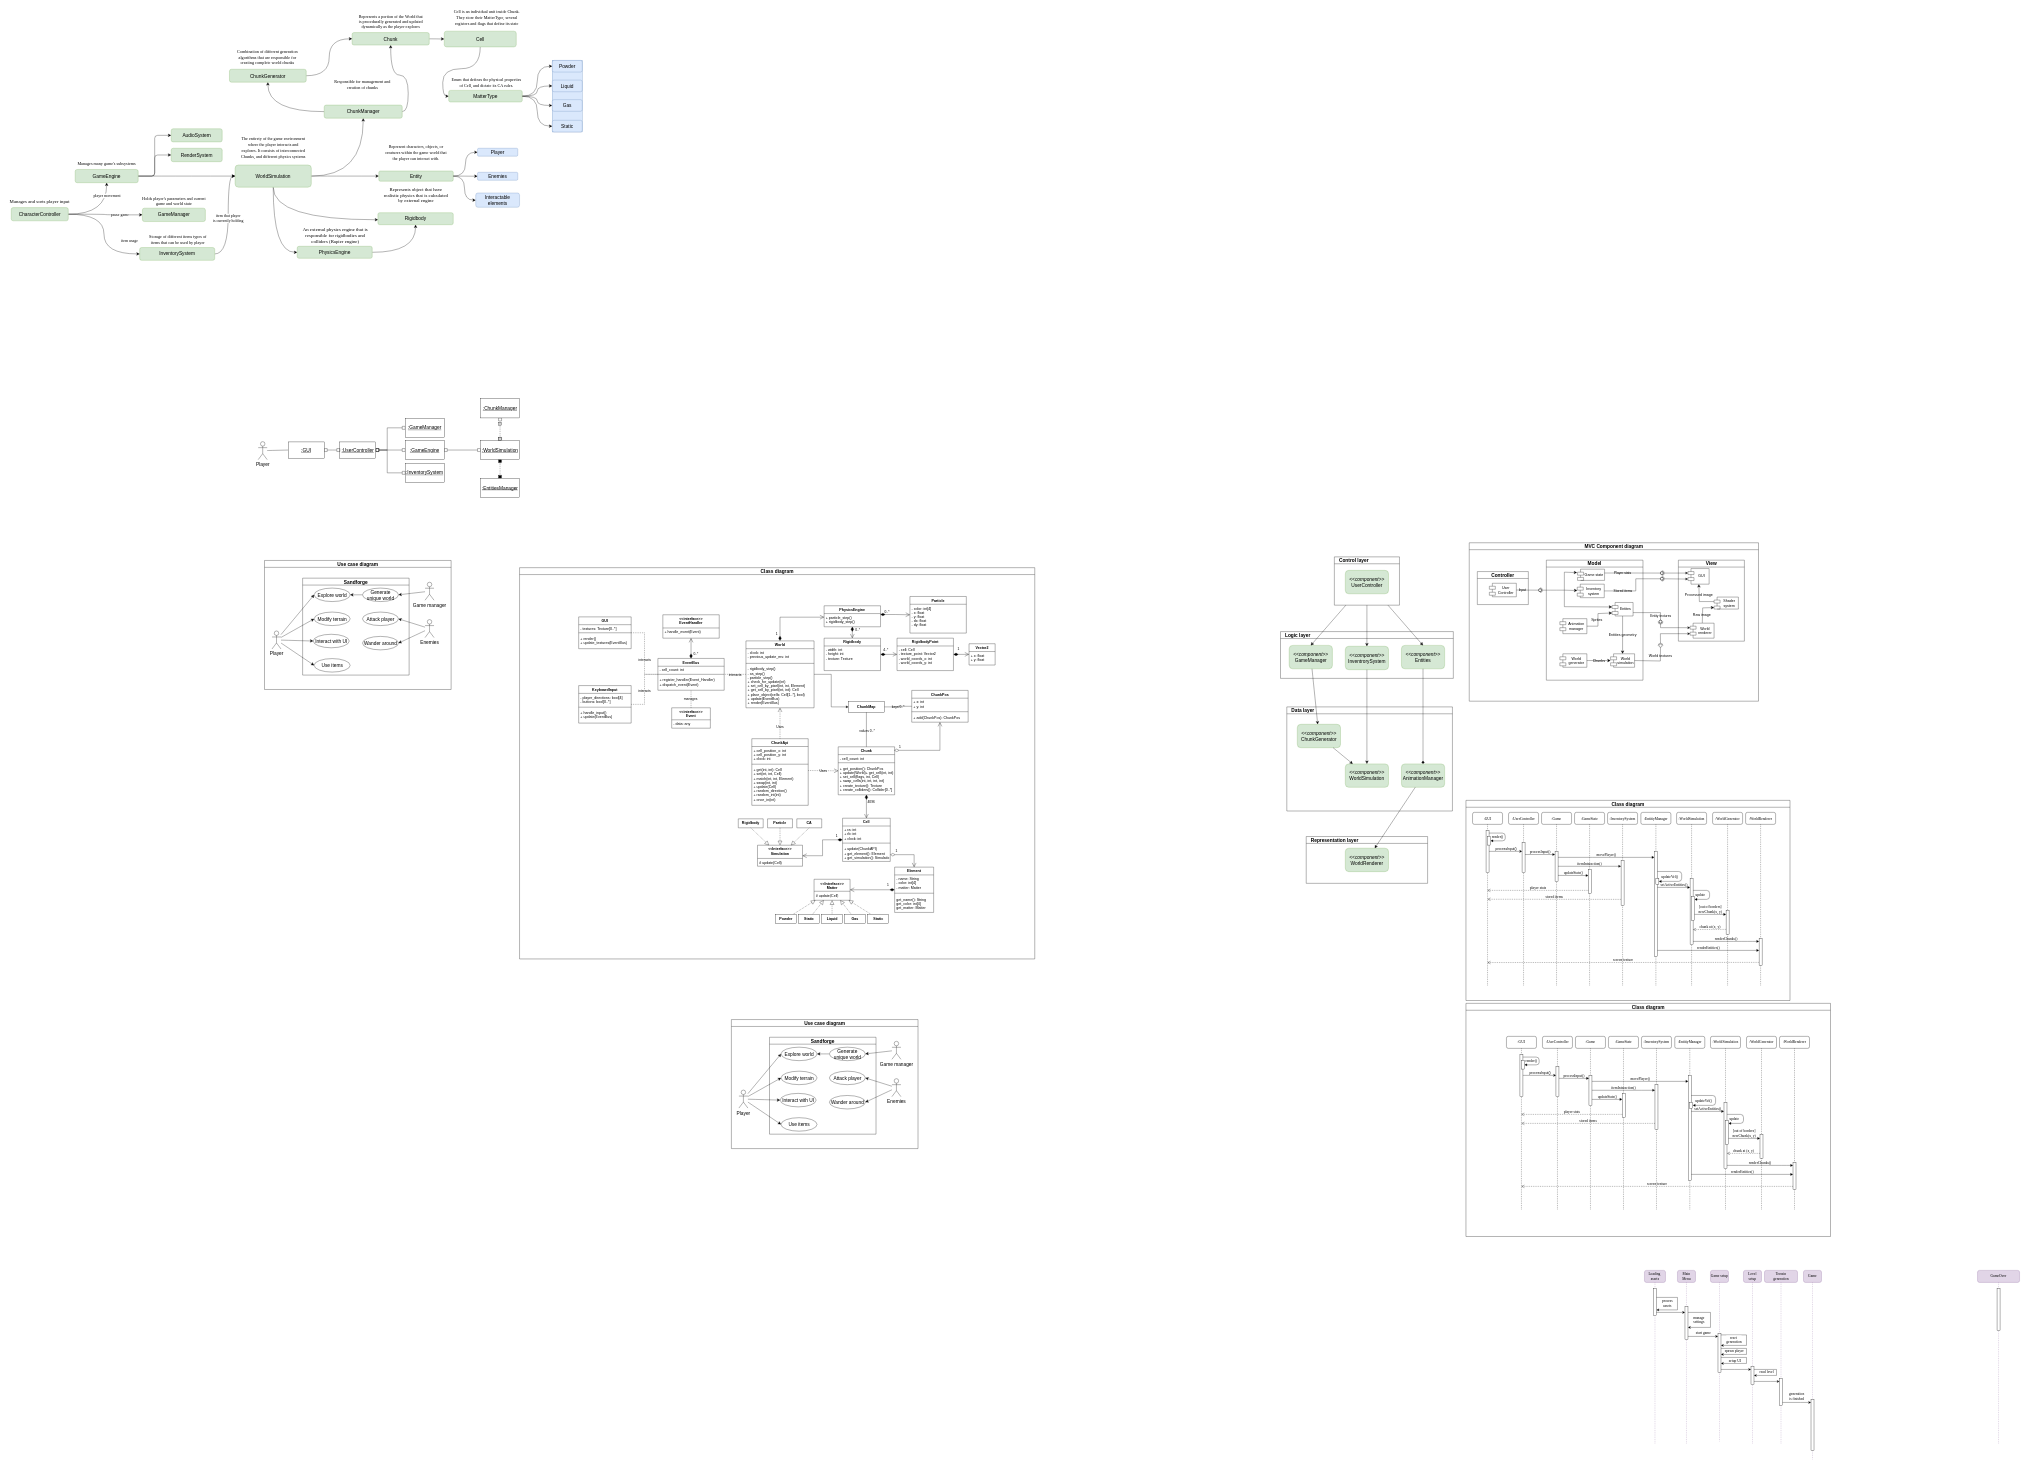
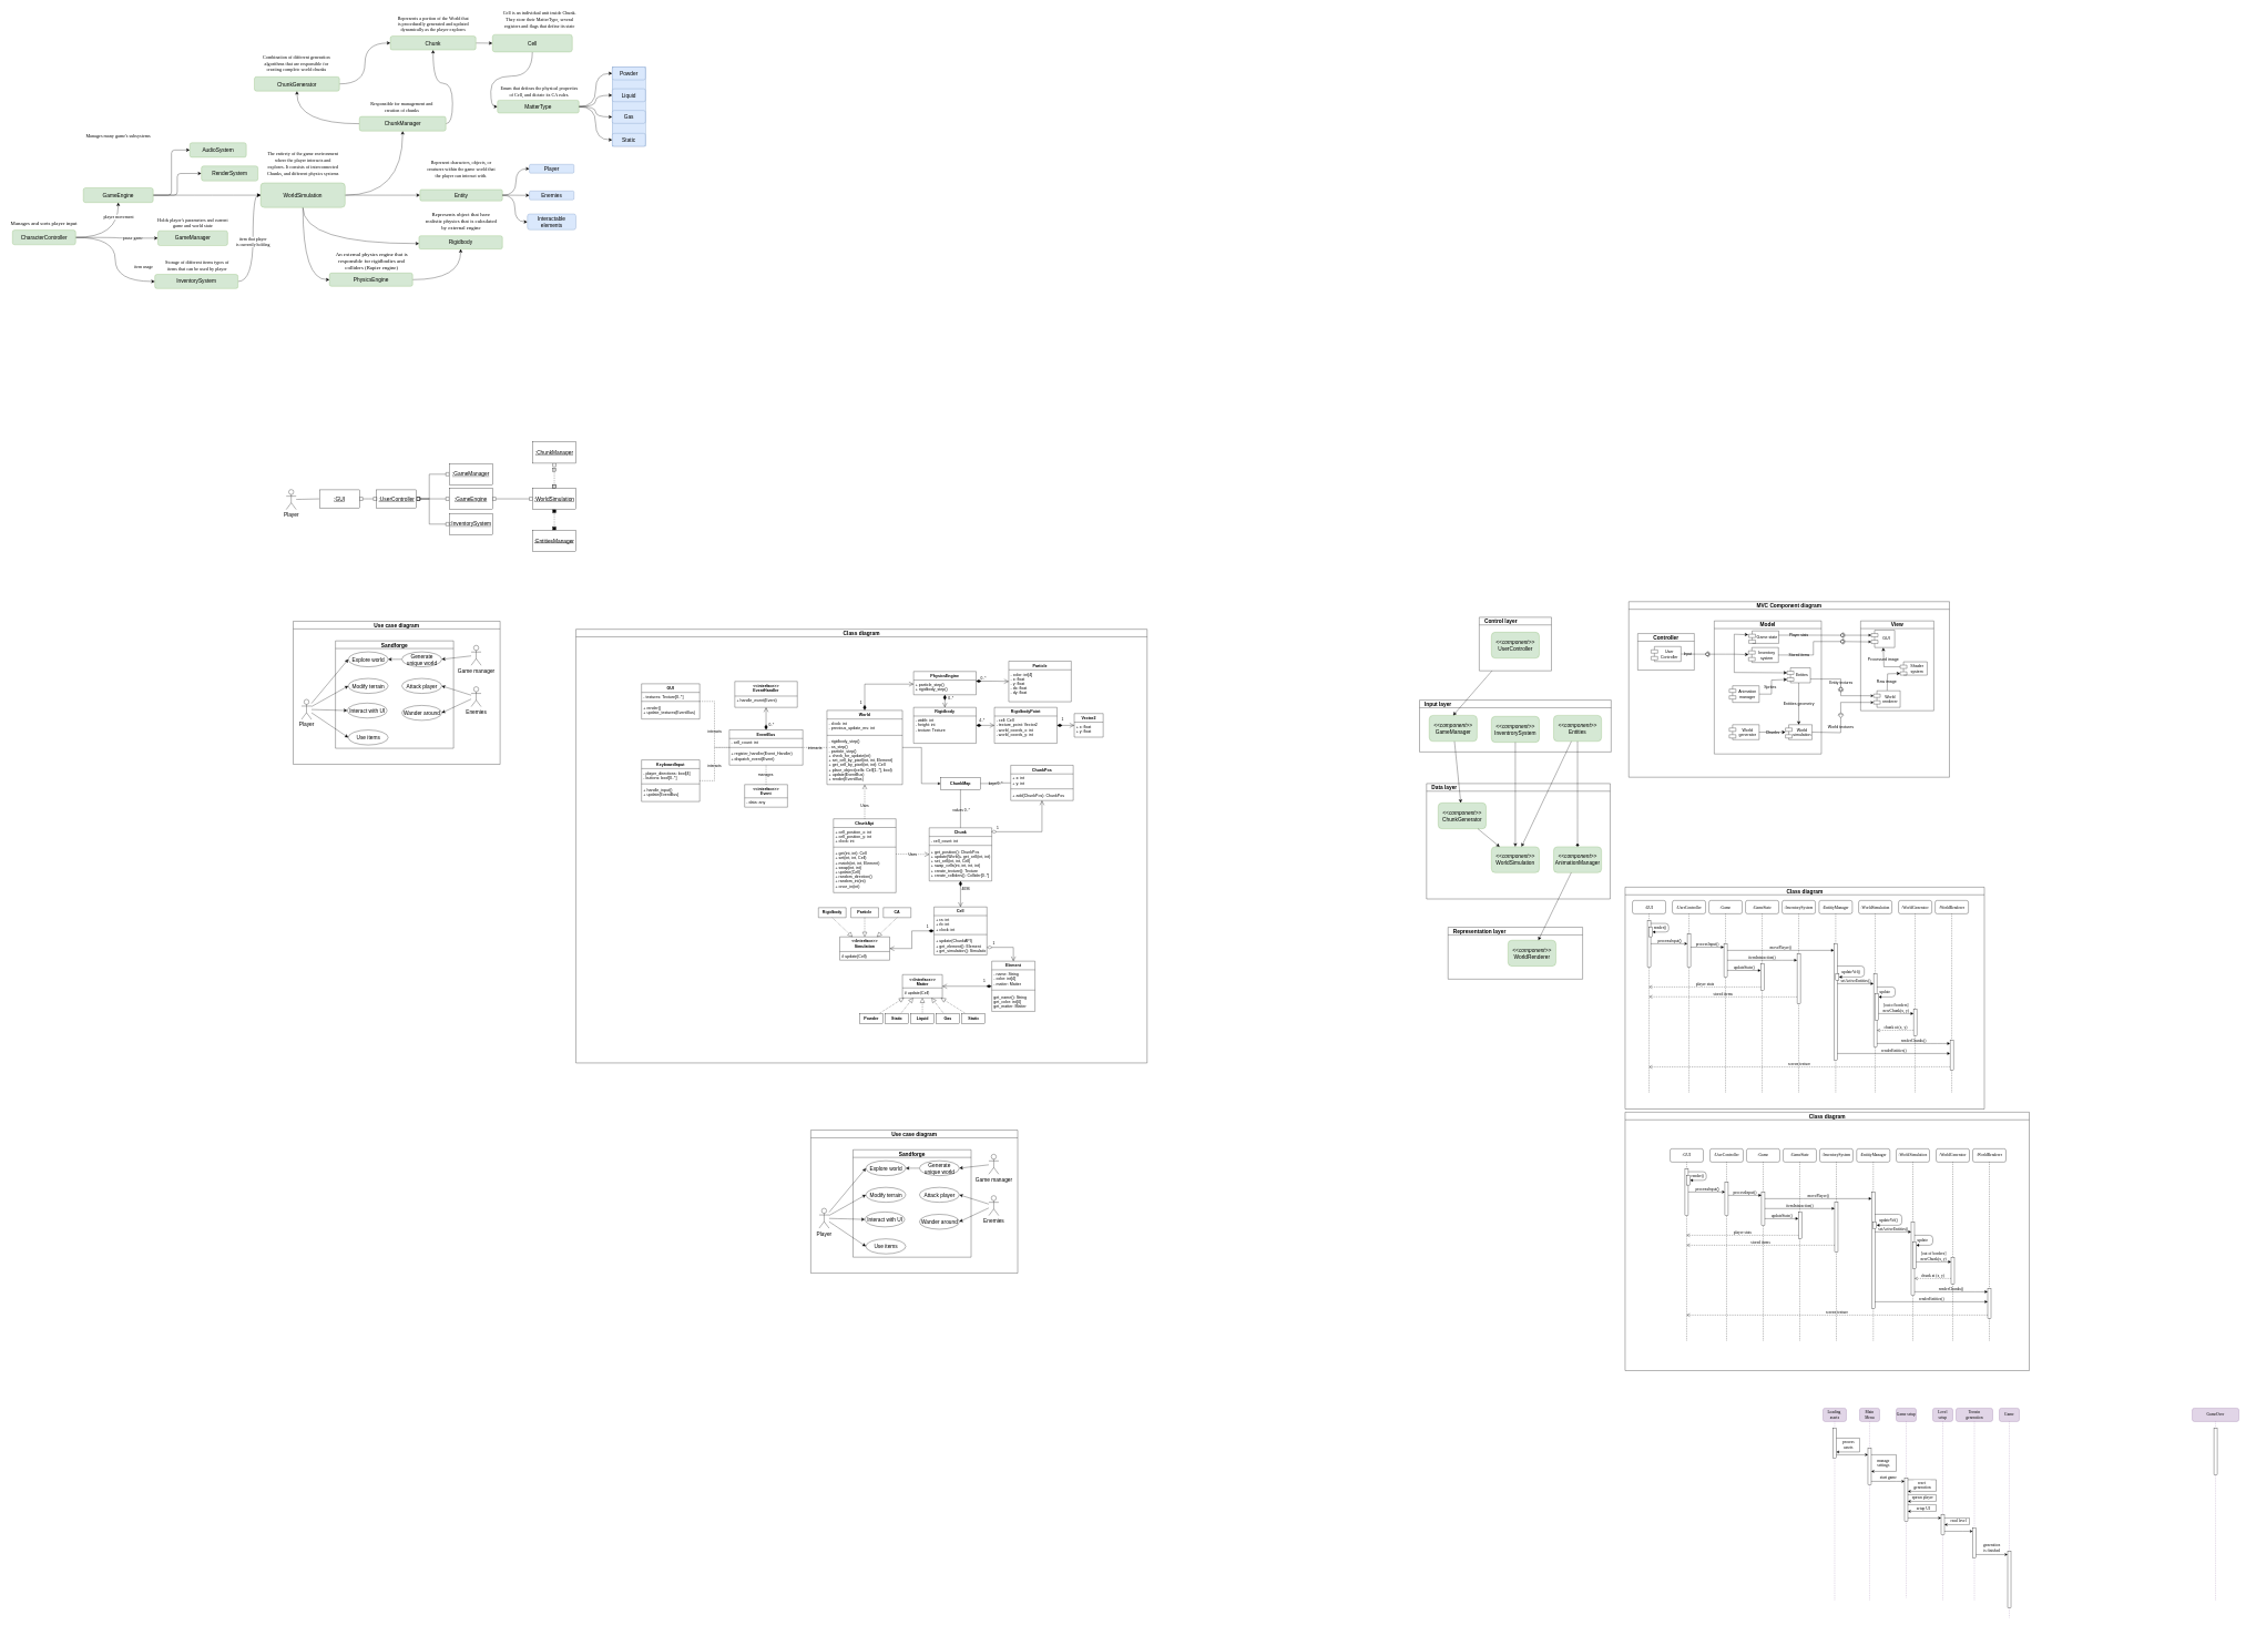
- <mxCell id="299" value="&lt;font style=&quot;font-size: 14px;&quot; face=&quot;Times New Roman&quot;&gt;Respo&lt;/font&gt;&lt;font style=&quot;font-size: 14px;&quot; face=&quot;Times New Roman&quot;&gt;nsible&lt;/font&gt;&lt;font style=&quot;font-size: 14px;&quot; face=&quot;Times New Roman&quot;&gt;&lt;font style=&quot;font-size: 14px;&quot;&gt; for management and creation of chunks&lt;/font&gt;&lt;/font&gt;&lt;font style=&quot;font-size: 14px;&quot; face=&quot;Times New Roman&quot;&gt;&lt;br&gt;&lt;/font&gt;" style="text;html=1;strokeColor=none;fillColor=none;align=center;verticalAlign=middle;whiteSpace=wrap;rounded=0;fontSize=16;" parent="1" vertex="1"><mxGeometry x="1098.75" y="253" width="216.5" height="51" as="geometry" /></mxCell>
+ <mxCell id="299" value="&lt;font style=&quot;font-size: 14px;&quot; face=&quot;Times New Roman&quot;&gt;Respo&lt;/font&gt;&lt;font style=&quot;font-size: 14px;&quot; face=&quot;Times New Roman&quot;&gt;nsible&lt;/font&gt;&lt;font style=&quot;font-size: 14px;&quot; face=&quot;Times New Roman&quot;&gt;&lt;font style=&quot;font-size: 14px;&quot;&gt; for management and creation of chunks&lt;/font&gt;&lt;/font&gt;&lt;font style=&quot;font-size: 14px;&quot; face=&quot;Times New Roman&quot;&gt;&lt;br&gt;&lt;/font&gt;" style="text;html=1;strokeColor=none;fillColor=none;align=center;verticalAlign=middle;whiteSpace=wrap;rounded=0;fontSize=16;" parent="1" vertex="1"><mxGeometry x="1098.75" y="293" width="216.5" height="51" as="geometry" /></mxCell>
- <mxCell id="322" value="RenderSystem" style="rounded=1;whiteSpace=wrap;html=1;fontSize=16;labelBackgroundColor=none;fillColor=#d5e8d4;strokeColor=#82b366;" parent="1" vertex="1"><mxGeometry x="570" y="493.32" width="170" height="44.68" as="geometry" /></mxCell>
+ <mxCell id="322" value="RenderSystem" style="rounded=1;whiteSpace=wrap;html=1;fontSize=16;labelBackgroundColor=none;fillColor=#d5e8d4;strokeColor=#82b366;" parent="1" vertex="1"><mxGeometry x="605" y="498.32" width="170" height="44.68" as="geometry" /></mxCell>
- <mxCell id="320" value="&lt;font face=&quot;Times New Roman&quot; style=&quot;font-size: 14px;&quot;&gt;Manages many game's subsystems&lt;br style=&quot;font-size: 14px;&quot;&gt;&lt;/font&gt;" style="text;html=1;strokeColor=none;fillColor=none;align=center;verticalAlign=middle;whiteSpace=wrap;rounded=0;fontSize=14;" parent="1" vertex="1"><mxGeometry x="243" y="524" width="224" height="40" as="geometry" /></mxCell>
+ <mxCell id="320" value="&lt;font face=&quot;Times New Roman&quot; style=&quot;font-size: 14px;&quot;&gt;Manages many game's subsystems&lt;br style=&quot;font-size: 14px;&quot;&gt;&lt;/font&gt;" style="text;html=1;strokeColor=none;fillColor=none;align=center;verticalAlign=middle;whiteSpace=wrap;rounded=0;fontSize=14;" parent="1" vertex="1"><mxGeometry x="243" y="389" width="224" height="40" as="geometry" /></mxCell>
- <mxCell id="293" value="&lt;font face=&quot;Times New Roman&quot;&gt;Represents object that have realistic physics that is calculated by external engine&lt;br&gt;&lt;/font&gt;" style="text;html=1;strokeColor=none;fillColor=none;align=center;verticalAlign=middle;whiteSpace=wrap;rounded=0;fontSize=16;" parent="1" vertex="1"><mxGeometry x="1274" y="613" width="224" height="72" as="geometry" /></mxCell>
+ <mxCell id="293" value="&lt;font face=&quot;Times New Roman&quot;&gt;Represents object that have realistic physics that is calculated by external engine&lt;br&gt;&lt;/font&gt;" style="text;html=1;strokeColor=none;fillColor=none;align=center;verticalAlign=middle;whiteSpace=wrap;rounded=0;fontSize=16;" parent="1" vertex="1"><mxGeometry x="1274" y="628" width="224" height="72" as="geometry" /></mxCell>
- <mxCell id="241" value="&amp;nbsp;&amp;nbsp; Logic layer" style="swimlane;whiteSpace=wrap;html=1;fontSize=16;labelBackgroundColor=none;align=left;" parent="1" vertex="1"><mxGeometry x="4267" y="2104" width="576" height="156" as="geometry"><mxRectangle x="185" y="-770" width="119" height="31" as="alternateBounds" /></mxGeometry></mxCell>
+ <mxCell id="241" value="&amp;nbsp;&amp;nbsp; Input layer" style="swimlane;whiteSpace=wrap;html=1;fontSize=16;labelBackgroundColor=none;align=left;" parent="1" vertex="1"><mxGeometry x="4267" y="2104" width="576" height="156" as="geometry"><mxRectangle x="185" y="-770" width="119" height="31" as="alternateBounds" /></mxGeometry></mxCell>
- <mxCell id="246" style="edgeStyle=none;curved=1;rounded=0;orthogonalLoop=1;jettySize=auto;html=1;entryX=0.5;entryY=0;entryDx=0;entryDy=0;fontSize=12;startSize=8;endSize=8;" parent="1" source="239" target="243" edge="1"><mxGeometry relative="1" as="geometry" /></mxCell>
- <mxCell id="247" style="edgeStyle=none;curved=1;rounded=0;orthogonalLoop=1;jettySize=auto;html=1;entryX=0.5;entryY=0;entryDx=0;entryDy=0;fontSize=12;startSize=8;endSize=8;" parent="1" source="239" target="244" edge="1"><mxGeometry relative="1" as="geometry" /></mxCell>
+ <mxCell id="254" style="edgeStyle=none;curved=1;rounded=0;orthogonalLoop=1;jettySize=auto;html=1;fontSize=12;startSize=8;endSize=8;" parent="1" source="244" target="249" edge="1"><mxGeometry relative="1" as="geometry" /></mxCell>
- <mxCell id="108" value="+ get_position(): ChunkPos&#10;+ update(World)+ get_cell(int, int): Cell&#10;+ set_cell(flags, int, Cell) &#10;+ swap_cells(int, int, int, int)&#10;+ create_texture(): Texture&#10;+ create_colliders(): Collider[0..*]&#10;" style="text;align=left;verticalAlign=top;spacingLeft=4;spacingRight=4;overflow=hidden;rotatable=0;points=[[0,0.5],[1,0.5]];portConstraint=eastwest;labelBackgroundColor=none;" parent="105" vertex="1"><mxGeometry y="59" width="188" height="100" as="geometry" /></mxCell>
+ <mxCell id="108" value="+ get_position(): ChunkPos&#10;+ update(World)+ get_cell(int, int): Cell&#10;+ set_cell(int, int, Cell) &#10;+ swap_cells(int, int, int, int)&#10;+ create_texture(): Texture&#10;+ create_colliders(): Collider[0..*]&#10;" style="text;align=left;verticalAlign=top;spacingLeft=4;spacingRight=4;overflow=hidden;rotatable=0;points=[[0,0.5],[1,0.5]];portConstraint=eastwest;labelBackgroundColor=none;" parent="105" vertex="1"><mxGeometry y="59" width="188" height="100" as="geometry" /></mxCell>
- <mxCell id="256" value="&lt;i&gt;&amp;lt;&amp;lt;component&amp;gt;&amp;gt;&lt;/i&gt;&lt;br&gt;&lt;div&gt;WorldRenderer&lt;/div&gt;" style="rounded=1;whiteSpace=wrap;html=1;fontSize=16;fillColor=#d5e8d4;strokeColor=#82b366;" parent="255" vertex="1"><mxGeometry x="130.25" y="39" width="144" height="78" as="geometry" /></mxCell>
+ <mxCell id="256" value="&lt;i&gt;&amp;lt;&amp;lt;component&amp;gt;&amp;gt;&lt;/i&gt;&lt;br&gt;&lt;div&gt;WorldRenderer&lt;/div&gt;" style="rounded=1;whiteSpace=wrap;html=1;fontSize=16;fillColor=#d5e8d4;strokeColor=#82b366;" parent="255" vertex="1"><mxGeometry x="180.25" y="39" width="144" height="78" as="geometry" /></mxCell>
